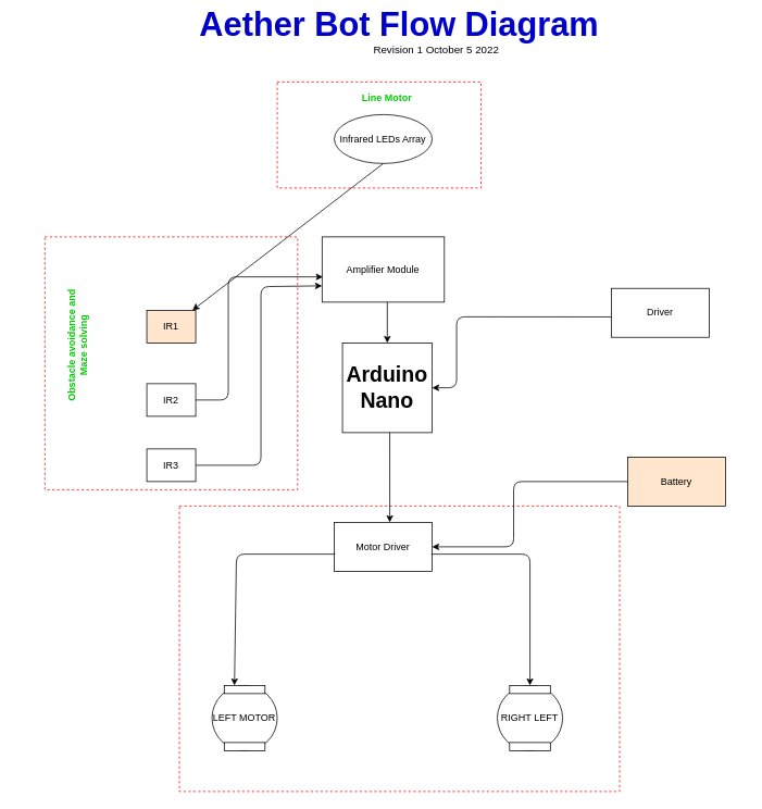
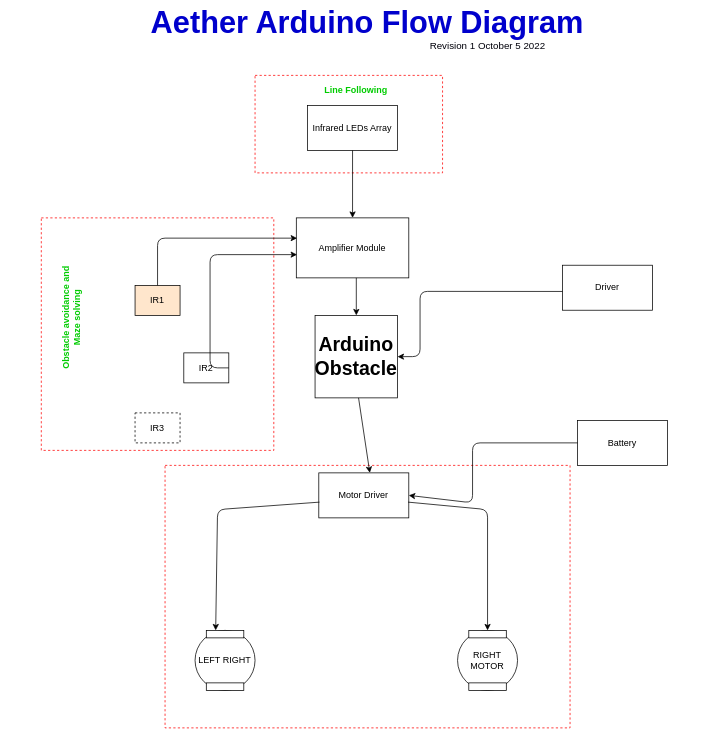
- <mxCell id="34" value="Aether Bot Flow Diagram" style="text;html=1;strokeColor=none;fillColor=none;align=center;verticalAlign=middle;whiteSpace=wrap;rounded=0;dashed=1;fontStyle=1;fontSize=41;fontColor=#0000CC;" vertex="1" parent="1"><mxGeometry x="139.24" y="20" width="700" height="20" as="geometry" /></mxCell>
+ <mxCell id="34" value="Aether Arduino Flow Diagram" style="text;html=1;strokeColor=none;fillColor=none;align=center;verticalAlign=middle;whiteSpace=wrap;rounded=0;dashed=1;fontStyle=1;fontSize=41;fontColor=#0000CC;" vertex="1" parent="1"><mxGeometry x="139.24" y="20" width="700" height="20" as="geometry" /></mxCell>
- <mxCell id="35" value="Revision 1 October 5 2022" style="text;html=1;strokeColor=none;fillColor=none;align=center;verticalAlign=middle;whiteSpace=wrap;rounded=0;dashed=1;fontSize=13;fontColor=#00000A;" vertex="1" parent="1"><mxGeometry x="271.74" y="50" width="525" height="20" as="geometry" /></mxCell>
+ <mxCell id="35" value="Revision 1 October 5 2022" style="text;html=1;strokeColor=none;fillColor=none;align=center;verticalAlign=middle;whiteSpace=wrap;rounded=0;dashed=1;fontSize=13;fontColor=#00000A;" vertex="1" parent="1"><mxGeometry x="386.74" y="50" width="525" height="20" as="geometry" /></mxCell>
- <mxCell id="33" value="Line Motor&lt;br&gt;" style="text;html=1;strokeColor=none;fillColor=none;align=center;verticalAlign=middle;whiteSpace=wrap;rounded=0;dashed=1;fontColor=#00CC00;fontStyle=1" vertex="1" parent="1"><mxGeometry x="429.24" y="110" width="90" height="20" as="geometry" /></mxCell>
+ <mxCell id="33" value="Line Following&lt;br&gt;" style="text;html=1;strokeColor=none;fillColor=none;align=center;verticalAlign=middle;whiteSpace=wrap;rounded=0;dashed=1;fontColor=#00CC00;fontStyle=1" vertex="1" parent="1"><mxGeometry x="429.24" y="110" width="90" height="20" as="geometry" /></mxCell>
- <mxCell id="6" value="Infrared LEDs Array" style="ellipse;whiteSpace=wrap;html=1;" vertex="1" parent="1"><mxGeometry x="409.24" y="140" width="120" height="60" as="geometry" /></mxCell>
+ <mxCell id="6" value="Infrared LEDs Array" style="rounded=0;whiteSpace=wrap;html=1;" vertex="1" parent="1"><mxGeometry x="409.24" y="140" width="120" height="60" as="geometry" /></mxCell>
- <mxCell id="28" value="" style="endArrow=classic;html=1;exitX=0.5;exitY=1;exitDx=0;exitDy=0;" edge="1" parent="1" source="6" target="8"><mxGeometry width="50" height="50" relative="1" as="geometry"><mxPoint x="519.24" y="460" as="sourcePoint" /><mxPoint x="569.24" y="410" as="targetPoint" /></mxGeometry></mxCell>
+ <mxCell id="28" value="" style="endArrow=classic;html=1;exitX=0.5;exitY=1;exitDx=0;exitDy=0;" edge="1" parent="1" source="6" target="7"><mxGeometry width="50" height="50" relative="1" as="geometry"><mxPoint x="519.24" y="460" as="sourcePoint" /><mxPoint x="569.24" y="410" as="targetPoint" /></mxGeometry></mxCell>
+ <mxCell id="24" value="" style="endArrow=classic;html=1;entryX=0.007;entryY=0.338;entryDx=0;entryDy=0;entryPerimeter=0;" edge="1" parent="1" source="8" target="7"><mxGeometry width="50" height="50" relative="1" as="geometry"><mxPoint x="519.24" y="600" as="sourcePoint" /><mxPoint x="389.24" y="317" as="targetPoint" /><Array as="points"><mxPoint x="209.24" y="317" /></Array></mxGeometry></mxCell>
- <mxCell id="26" value="" style="endArrow=classic;html=1;exitX=1;exitY=0.5;exitDx=0;exitDy=0;entryX=0;entryY=0.75;entryDx=0;entryDy=0;" edge="1" parent="1" source="10" target="7"><mxGeometry width="50" height="50" relative="1" as="geometry"><mxPoint x="249.24" y="500" as="sourcePoint" /><mxPoint x="389.24" y="351" as="targetPoint" /><Array as="points"><mxPoint x="319.24" y="570" /><mxPoint x="319.24" y="351" /></Array></mxGeometry></mxCell>
- <mxCell id="5" value="&lt;b&gt;&lt;font style=&quot;font-size: 26px&quot;&gt;Arduino Nano&lt;/font&gt;&lt;/b&gt;" style="whiteSpace=wrap;html=1;aspect=fixed;" vertex="1" parent="1"><mxGeometry x="419.24" y="420" width="110" height="110" as="geometry" /></mxCell>
+ <mxCell id="5" value="&lt;b&gt;&lt;font style=&quot;font-size: 26px&quot;&gt;Arduino Obstacle&lt;/font&gt;&lt;/b&gt;" style="whiteSpace=wrap;html=1;aspect=fixed;" vertex="1" parent="1"><mxGeometry x="419.24" y="420" width="110" height="110" as="geometry" /></mxCell>
- <mxCell id="9" value="IR2" style="rounded=0;whiteSpace=wrap;html=1;" vertex="1" parent="1"><mxGeometry x="179.24" y="470" width="60" height="40" as="geometry" /></mxCell>
+ <mxCell id="9" value="IR2" style="rounded=0;whiteSpace=wrap;html=1;" vertex="1" parent="1"><mxGeometry x="244.24" y="470" width="60" height="40" as="geometry" /></mxCell>
- <mxCell id="10" value="IR3" style="rounded=0;whiteSpace=wrap;html=1;" vertex="1" parent="1"><mxGeometry x="179.24" y="550" width="60" height="40" as="geometry" /></mxCell>
+ <mxCell id="10" value="IR3" style="rounded=0;whiteSpace=wrap;html=1;dashed=1;" vertex="1" parent="1"><mxGeometry x="179.24" y="550" width="60" height="40" as="geometry" /></mxCell>
- <mxCell id="30" value="Battery" style="rounded=0;whiteSpace=wrap;html=1;fillColor=#ffe6cc;" vertex="1" parent="1"><mxGeometry x="769.24" y="560" width="120" height="60" as="geometry" /></mxCell>
+ <mxCell id="30" value="Battery" style="rounded=0;whiteSpace=wrap;html=1;" vertex="1" parent="1"><mxGeometry x="769.24" y="560" width="120" height="60" as="geometry" /></mxCell>
- <mxCell id="12" value="Motor Driver" style="rounded=0;whiteSpace=wrap;html=1;" vertex="1" parent="1"><mxGeometry x="409.24" y="640" width="120" height="60" as="geometry" /></mxCell>
+ <mxCell id="12" value="Motor Driver" style="rounded=0;whiteSpace=wrap;html=1;" vertex="1" parent="1"><mxGeometry x="424.24" y="630" width="120" height="60" as="geometry" /></mxCell>
- <mxCell id="18" value="LEFT MOTOR" style="ellipse;whiteSpace=wrap;html=1;aspect=fixed;" vertex="1" parent="17"><mxGeometry width="80" height="80" as="geometry" /></mxCell>
+ <mxCell id="18" value="LEFT RIGHT" style="ellipse;whiteSpace=wrap;html=1;aspect=fixed;" vertex="1" parent="17"><mxGeometry width="80" height="80" as="geometry" /></mxCell>
- <mxCell id="14" value="RIGHT LEFT" style="ellipse;whiteSpace=wrap;html=1;aspect=fixed;" vertex="1" parent="13"><mxGeometry width="80" height="80" as="geometry" /></mxCell>
+ <mxCell id="14" value="RIGHT MOTOR" style="ellipse;whiteSpace=wrap;html=1;aspect=fixed;" vertex="1" parent="13"><mxGeometry width="80" height="80" as="geometry" /></mxCell>
